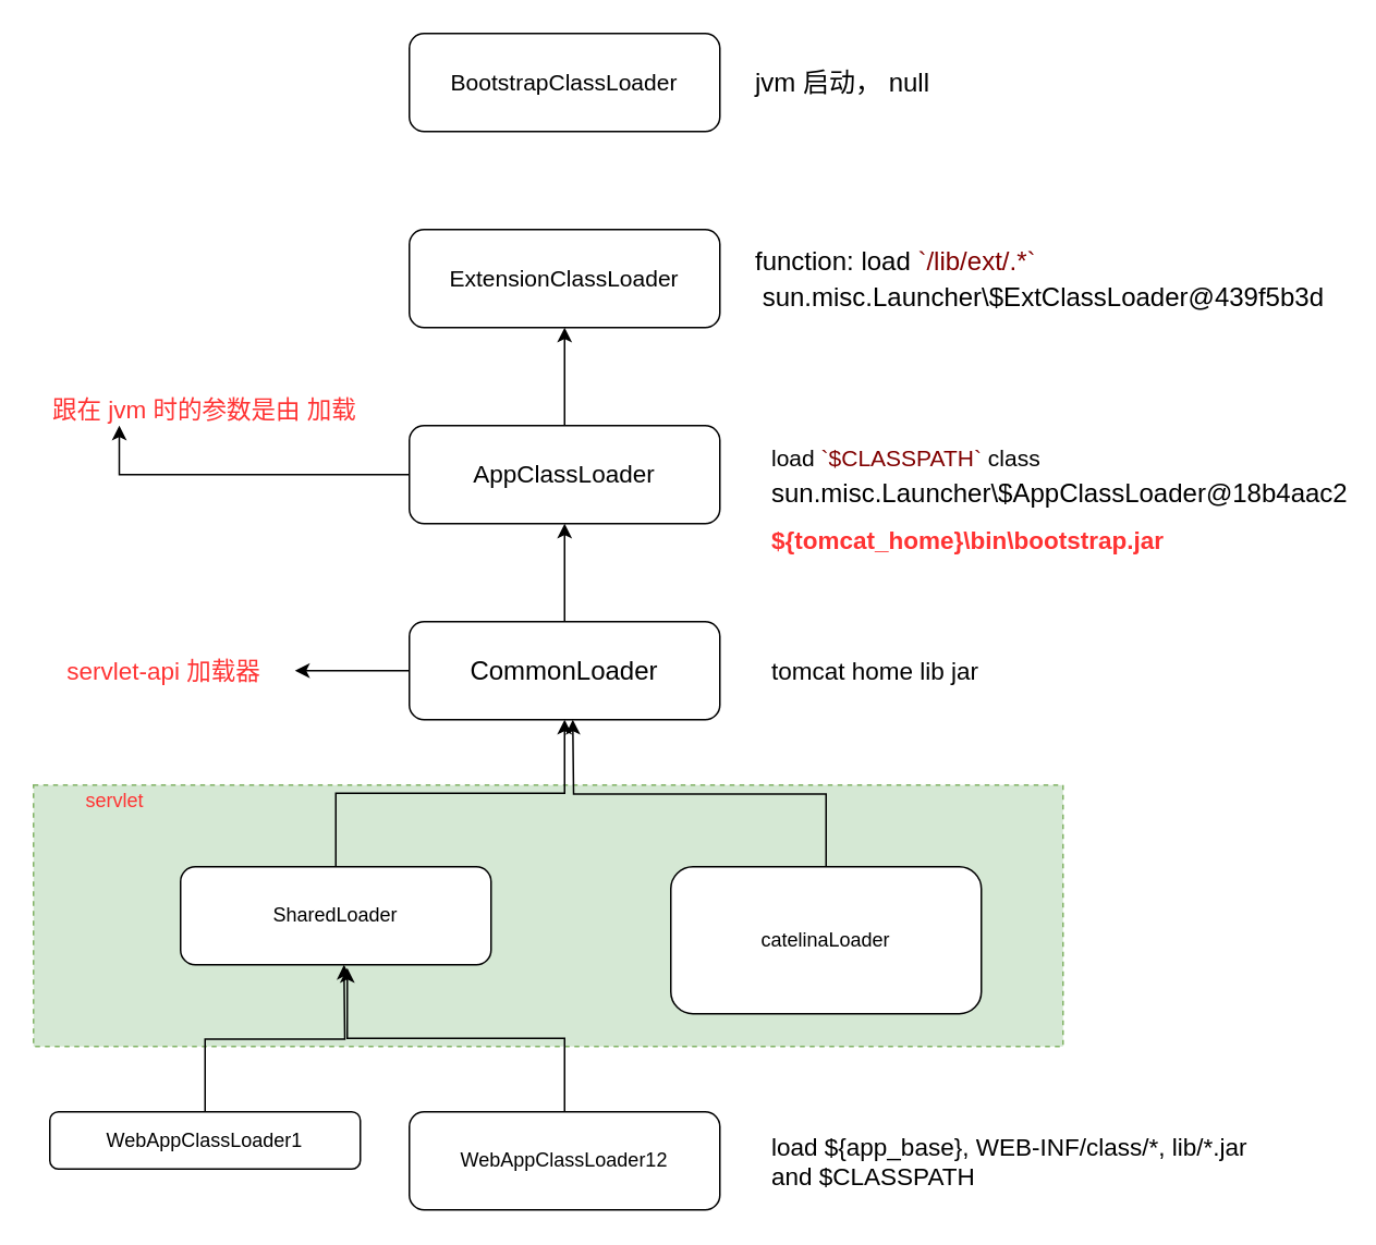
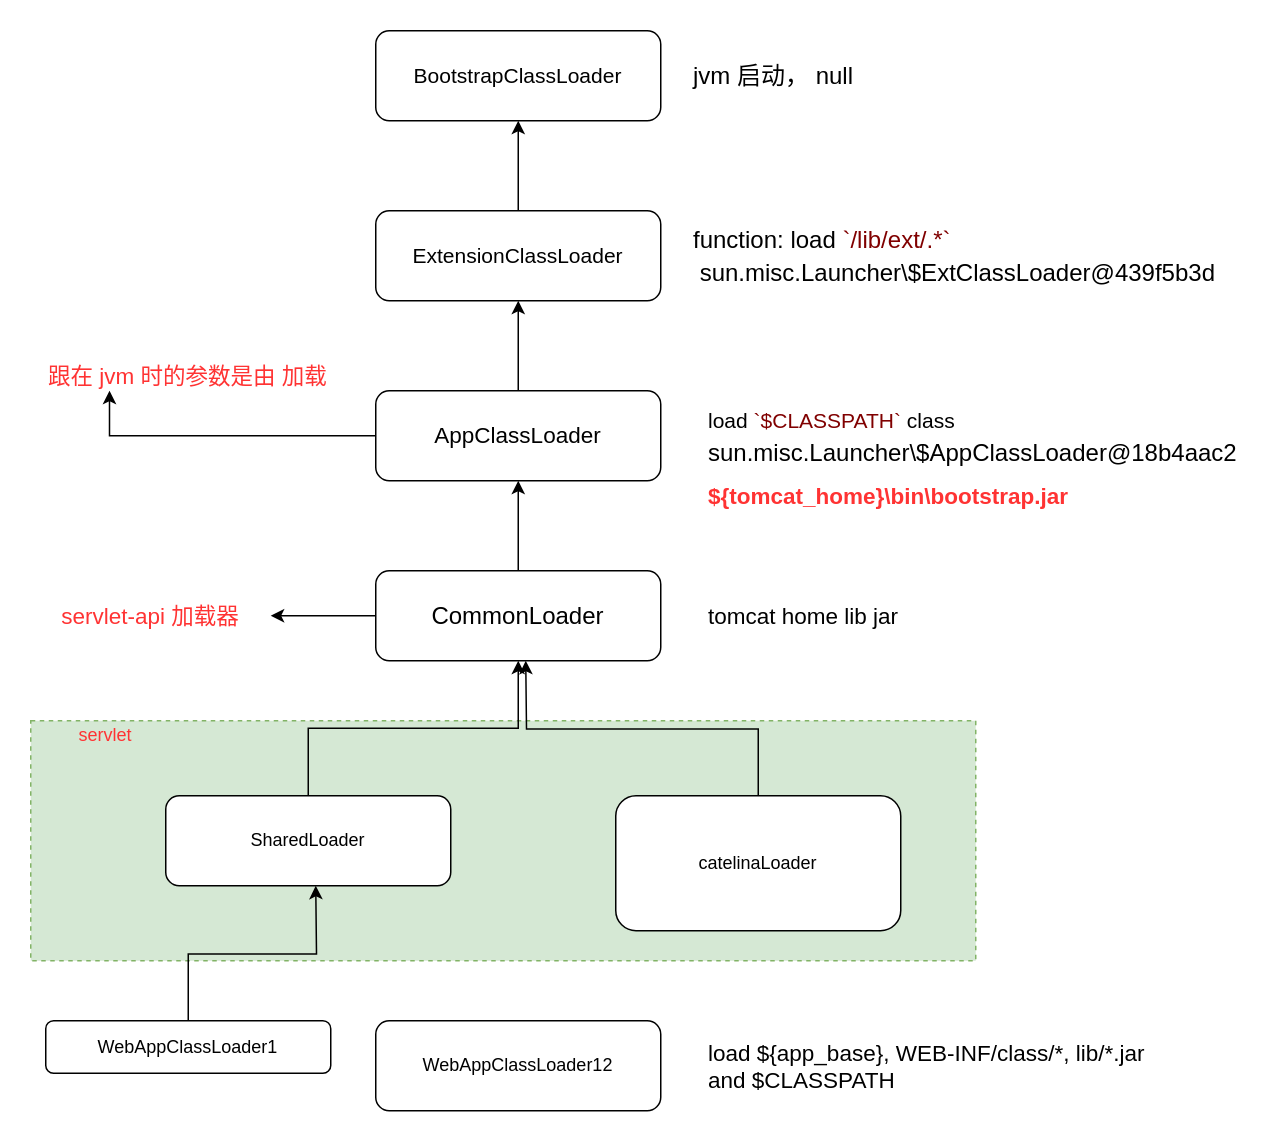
+ <mxCell id="4" style="edgeStyle=orthogonalEdgeStyle;rounded=0;orthogonalLoop=1;jettySize=auto;html=1;exitX=0.5;exitY=0;exitDx=0;exitDy=0;entryX=0.5;entryY=1;entryDx=0;entryDy=0;" edge="1" parent="1" source="5" target="3"><mxGeometry relative="1" as="geometry" /></mxCell>
- <mxCell id="18" style="edgeStyle=orthogonalEdgeStyle;rounded=0;orthogonalLoop=1;jettySize=auto;html=1;exitX=0.5;exitY=0;exitDx=0;exitDy=0;entryX=0.537;entryY=1.033;entryDx=0;entryDy=0;entryPerimeter=0;" edge="1" parent="1" source="19" target="13"><mxGeometry relative="1" as="geometry" /></mxCell>
